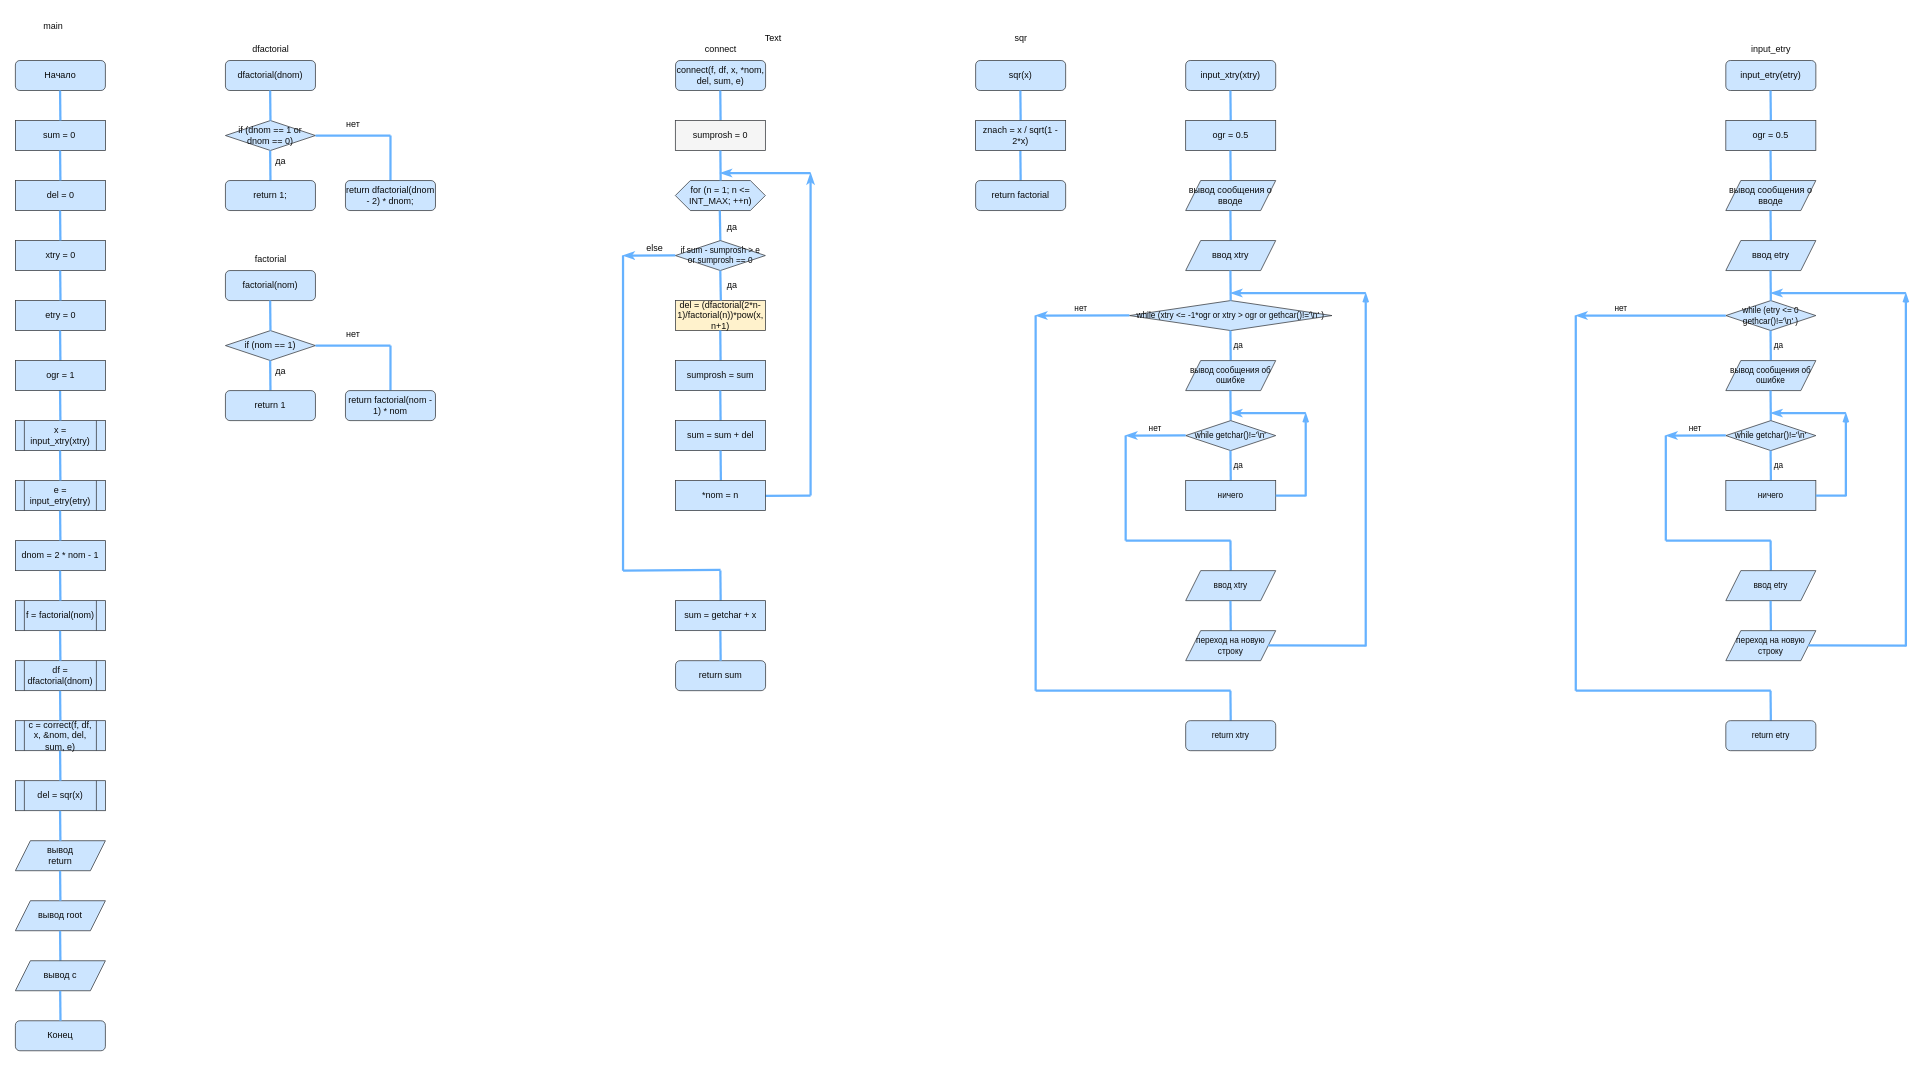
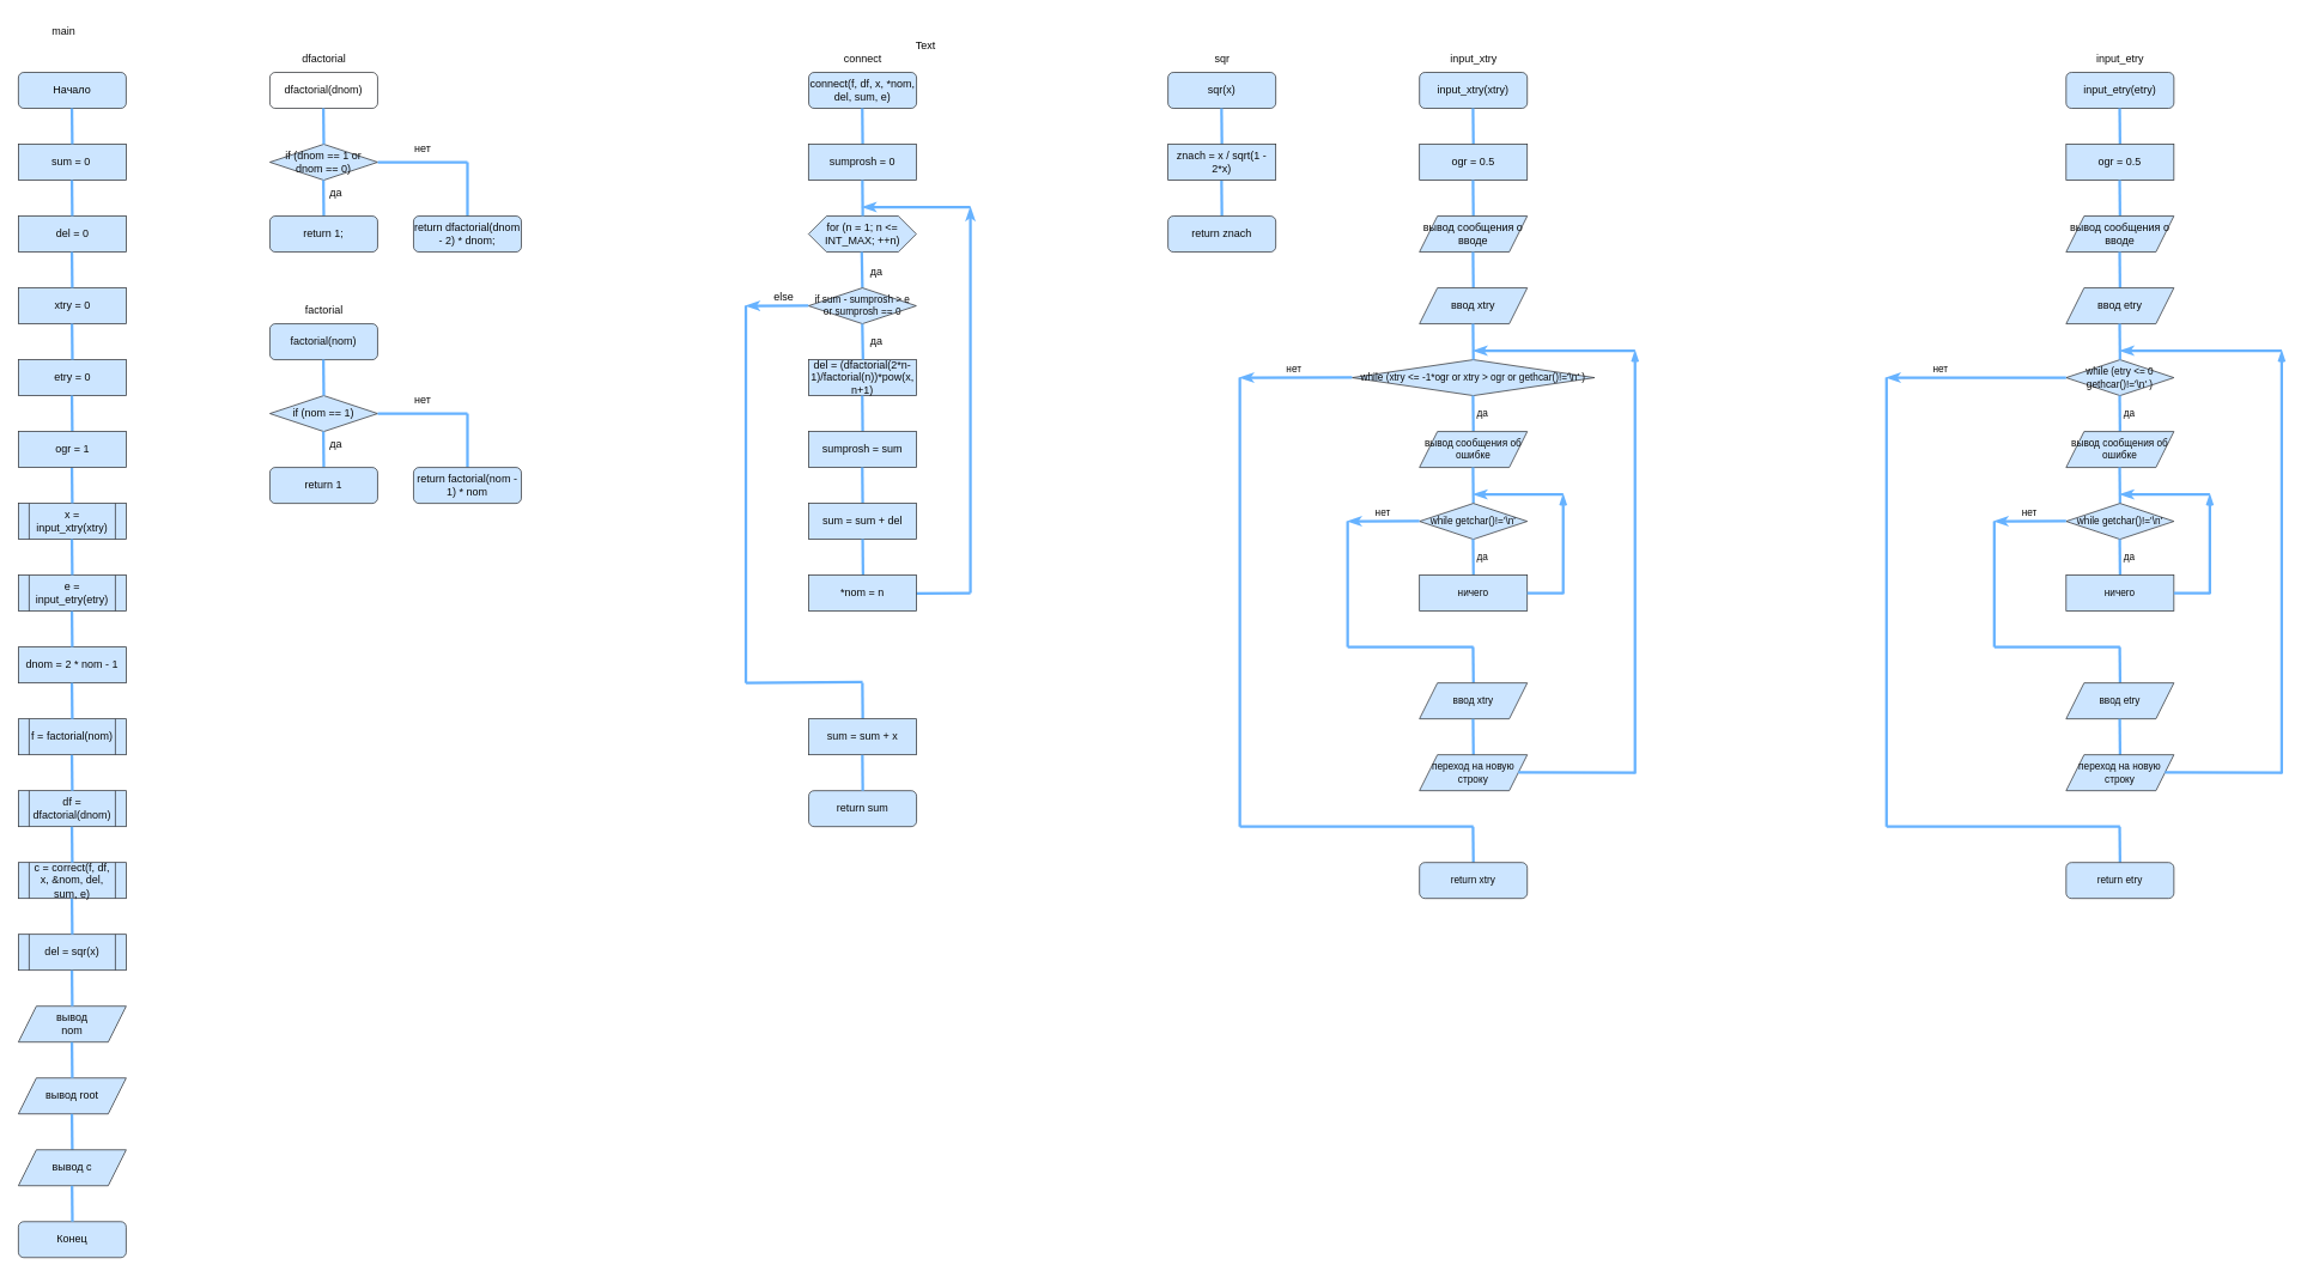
- <mxCell id="73" value="sqr" style="text;html=1;align=center;verticalAlign=middle;resizable=0;points=[];autosize=1;strokeColor=none;fillColor=none;fontSize=12;fontFamily=Helvetica;fontColor=#0A0A0A;" parent="1" vertex="1"><mxGeometry x="1340" y="35" width="40" height="30" as="geometry" /></mxCell>
+ <mxCell id="73" value="sqr" style="text;html=1;align=center;verticalAlign=middle;resizable=0;points=[];autosize=1;strokeColor=none;fillColor=none;fontSize=12;fontFamily=Helvetica;fontColor=#0A0A0A;" parent="1" vertex="1"><mxGeometry x="1340" y="50" width="40" height="30" as="geometry" /></mxCell>
+ <mxCell id="79" value="input_xtry" style="text;html=1;align=center;verticalAlign=middle;resizable=0;points=[];autosize=1;strokeColor=none;fillColor=none;fontSize=12;fontFamily=Helvetica;fontColor=#0A0A0A;" parent="1" vertex="1"><mxGeometry x="1600" y="50" width="80" height="30" as="geometry" /></mxCell>
- <mxCell id="37" value="dfactorial(dnom)" style="rounded=1;whiteSpace=wrap;html=1;strokeColor=#36393d;fontFamily=Helvetica;fontSize=12;fontColor=#0A0A0A;fillColor=#cce5ff;" parent="1" vertex="1"><mxGeometry x="300" y="80" width="120" height="40" as="geometry" /></mxCell>
+ <mxCell id="37" value="dfactorial(dnom)" style="rounded=1;whiteSpace=wrap;html=1;strokeColor=#36393d;fontFamily=Helvetica;fontSize=12;fontColor=#0A0A0A;fillColor=#ffffff;" parent="1" vertex="1"><mxGeometry x="300" y="80" width="120" height="40" as="geometry" /></mxCell>
- <mxCell id="121" value="sumprosh = 0" style="whiteSpace=wrap;html=1;rounded=0;strokeColor=#36393d;fontFamily=Helvetica;fontSize=12;fontColor=#0A0A0A;fillColor=#f5f5f5;" parent="1" vertex="1"><mxGeometry x="899.71" y="160" width="120" height="40" as="geometry" /></mxCell>
+ <mxCell id="121" value="sumprosh = 0" style="whiteSpace=wrap;html=1;rounded=0;strokeColor=#36393d;fontFamily=Helvetica;fontSize=12;fontColor=#0A0A0A;fillColor=#cce5ff;" parent="1" vertex="1"><mxGeometry x="899.71" y="160" width="120" height="40" as="geometry" /></mxCell>
- <mxCell id="76" value="return factorial" style="rounded=1;whiteSpace=wrap;html=1;strokeColor=#36393d;fontFamily=Helvetica;fontSize=12;fontColor=#0A0A0A;fillColor=#cce5ff;" parent="1" vertex="1"><mxGeometry x="1300" y="240" width="120" height="40" as="geometry" /></mxCell>
+ <mxCell id="76" value="return znach" style="rounded=1;whiteSpace=wrap;html=1;strokeColor=#36393d;fontFamily=Helvetica;fontSize=12;fontColor=#0A0A0A;fillColor=#cce5ff;" parent="1" vertex="1"><mxGeometry x="1300" y="240" width="120" height="40" as="geometry" /></mxCell>
- <mxCell id="63" value="del = (dfactorial(2*n-1)/factorial(n))*pow(x, n+1)" style="whiteSpace=wrap;html=1;rounded=0;strokeColor=#36393d;fontFamily=Helvetica;fontSize=12;fontColor=#0A0A0A;fillColor=#fff2cc;" parent="1" vertex="1"><mxGeometry x="900" y="400" width="120" height="40" as="geometry" /></mxCell>
+ <mxCell id="63" value="del = (dfactorial(2*n-1)/factorial(n))*pow(x, n+1)" style="whiteSpace=wrap;html=1;rounded=0;strokeColor=#36393d;fontFamily=Helvetica;fontSize=12;fontColor=#0A0A0A;fillColor=#cce5ff;" parent="1" vertex="1"><mxGeometry x="900" y="400" width="120" height="40" as="geometry" /></mxCell>
- <mxCell id="135" value="sum = getchar + x" style="whiteSpace=wrap;html=1;rounded=0;strokeColor=#36393d;fontFamily=Helvetica;fontSize=12;fontColor=#0A0A0A;fillColor=#cce5ff;" parent="1" vertex="1"><mxGeometry x="900" y="800" width="120" height="40" as="geometry" /></mxCell>
+ <mxCell id="135" value="sum = sum + x" style="whiteSpace=wrap;html=1;rounded=0;strokeColor=#36393d;fontFamily=Helvetica;fontSize=12;fontColor=#0A0A0A;fillColor=#cce5ff;" parent="1" vertex="1"><mxGeometry x="900" y="800" width="120" height="40" as="geometry" /></mxCell>
- <mxCell id="20" value="вывод&lt;br&gt;return" style="shape=parallelogram;perimeter=parallelogramPerimeter;whiteSpace=wrap;html=1;fixedSize=1;rounded=0;strokeColor=#36393d;fontFamily=Helvetica;fontSize=12;fontColor=#0A0A0A;fillColor=#cce5ff;" parent="1" vertex="1"><mxGeometry x="20" y="1120" width="120" height="40" as="geometry" /></mxCell>
+ <mxCell id="20" value="вывод&lt;br&gt;nom" style="shape=parallelogram;perimeter=parallelogramPerimeter;whiteSpace=wrap;html=1;fixedSize=1;rounded=0;strokeColor=#36393d;fontFamily=Helvetica;fontSize=12;fontColor=#0A0A0A;fillColor=#cce5ff;" parent="1" vertex="1"><mxGeometry x="20" y="1120" width="120" height="40" as="geometry" /></mxCell>
